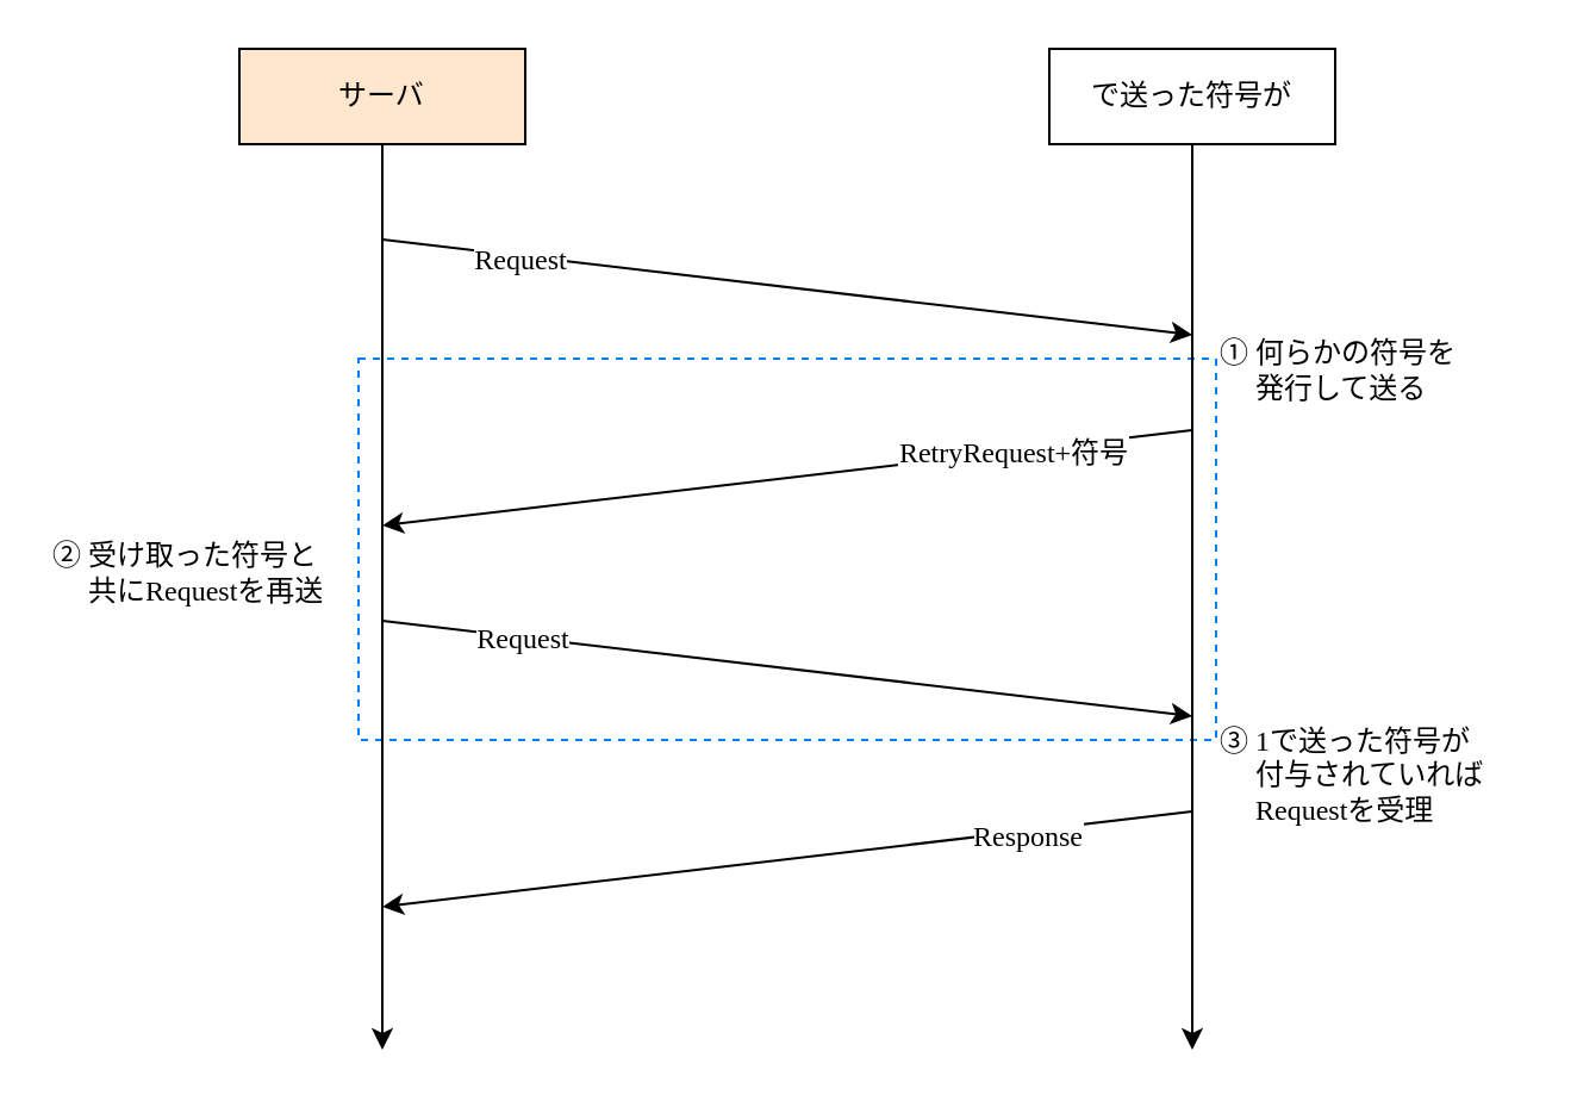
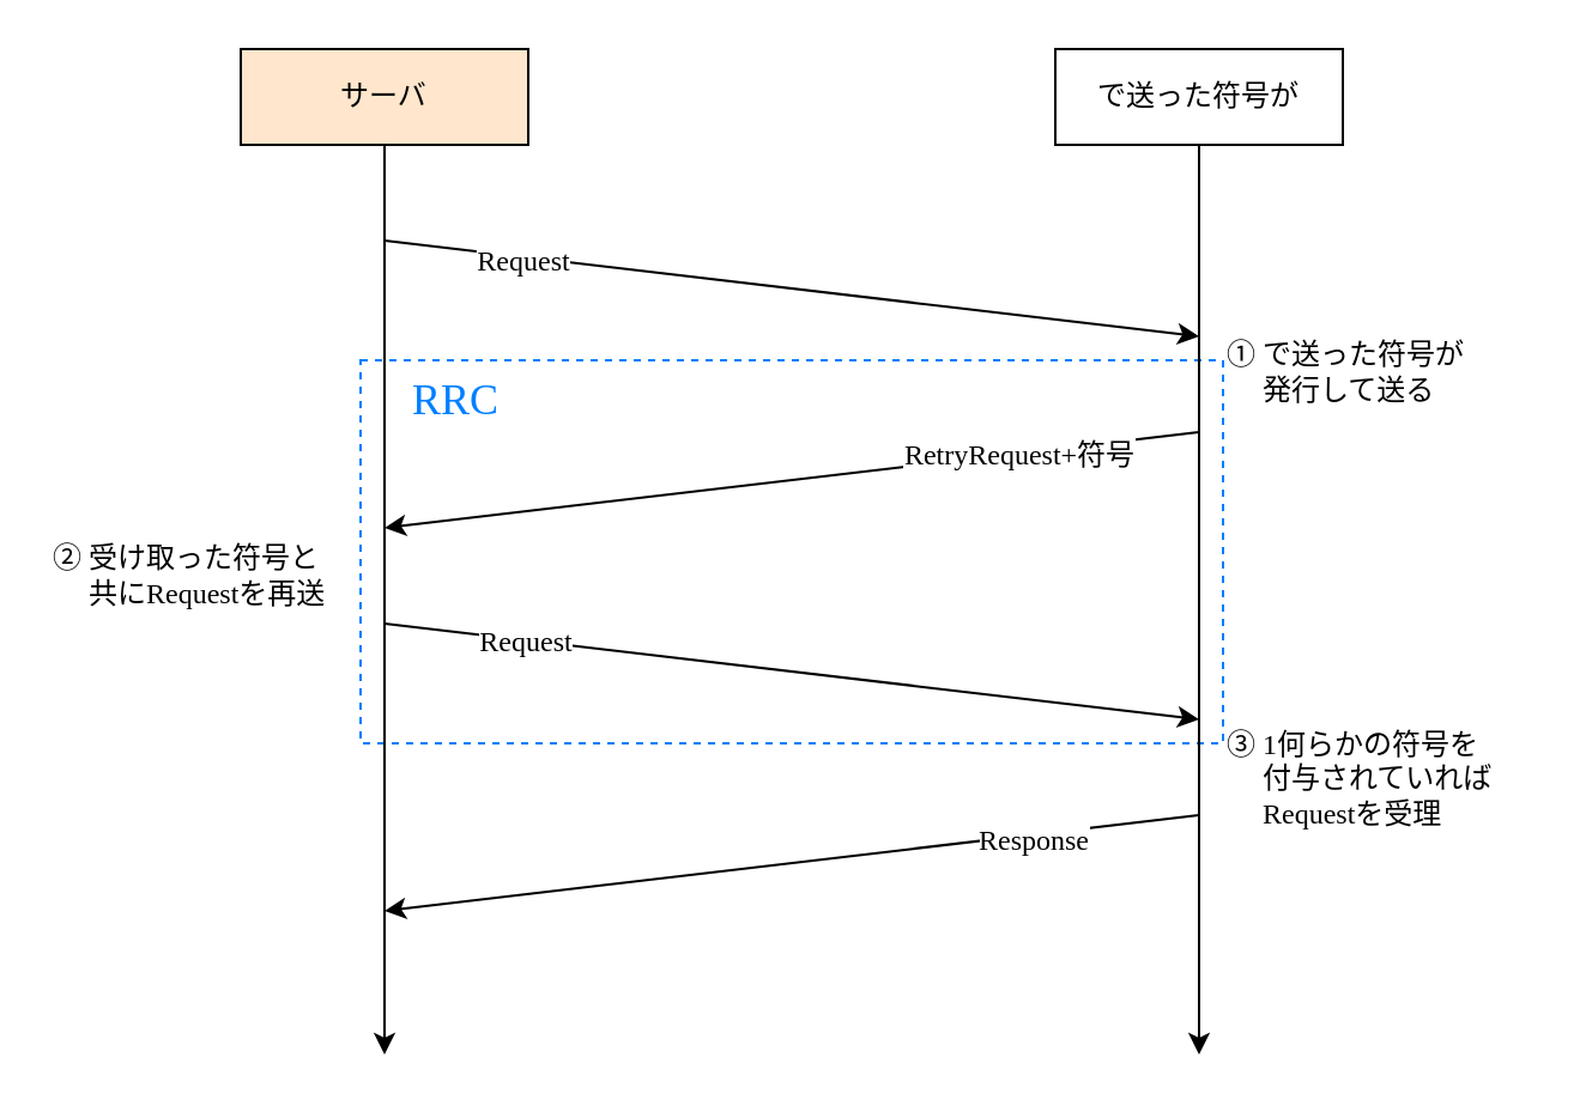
- <mxCell id="13" value="① 何らかの符号を&lt;br&gt;　 発行して送る" style="text;html=1;strokeColor=none;fillColor=none;align=left;verticalAlign=middle;whiteSpace=wrap;rounded=0;fontSize=12;fontFamily=游ゴシック;" parent="1" vertex="1"><mxGeometry x="510" y="140" width="120" height="30" as="geometry" /></mxCell>
+ <mxCell id="13" value="① で送った符号が&lt;br&gt;　 発行して送る" style="text;html=1;strokeColor=none;fillColor=none;align=left;verticalAlign=middle;whiteSpace=wrap;rounded=0;fontSize=12;fontFamily=游ゴシック;" parent="1" vertex="1"><mxGeometry x="510" y="140" width="120" height="30" as="geometry" /></mxCell>
+ <mxCell id="18" value="&lt;font color=&quot;#007fff&quot; style=&quot;font-size: 18px;&quot;&gt;RRC&lt;/font&gt;" style="text;html=1;strokeColor=none;fillColor=none;align=left;verticalAlign=top;whiteSpace=wrap;rounded=0;fontSize=18;fontFamily=游ゴシック;" parent="1" vertex="1"><mxGeometry x="170" y="150" width="60" height="30" as="geometry" /></mxCell>
- <mxCell id="16" value="③ 1で送った符号が&lt;br&gt;　 付与されていれば&lt;br&gt;　 Requestを受理" style="text;html=1;strokeColor=none;fillColor=none;align=left;verticalAlign=middle;whiteSpace=wrap;rounded=0;fontSize=12;fontFamily=游ゴシック;" parent="1" vertex="1"><mxGeometry x="510" y="300" width="130" height="50" as="geometry" /></mxCell>
+ <mxCell id="16" value="③ 1何らかの符号を&lt;br&gt;　 付与されていれば&lt;br&gt;　 Requestを受理" style="text;html=1;strokeColor=none;fillColor=none;align=left;verticalAlign=middle;whiteSpace=wrap;rounded=0;fontSize=12;fontFamily=游ゴシック;" parent="1" vertex="1"><mxGeometry x="510" y="300" width="130" height="50" as="geometry" /></mxCell>
